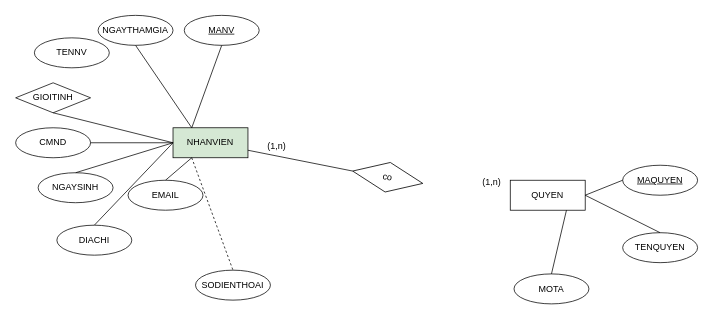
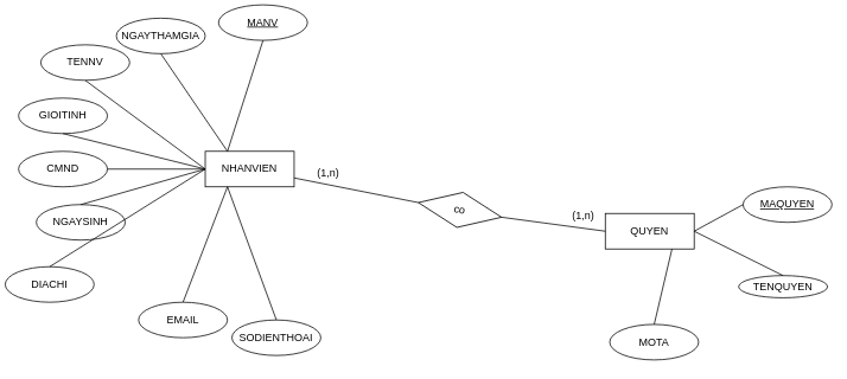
- <mxCell id="3" value="MANV" style="ellipse;whiteSpace=wrap;html=1;align=center;fontStyle=4;" vertex="1" parent="1"><mxGeometry x="245" y="20" width="100" height="40" as="geometry" /></mxCell>
+ <mxCell id="3" value="MANV" style="ellipse;whiteSpace=wrap;html=1;align=center;fontStyle=4;" vertex="1" parent="1"><mxGeometry x="245" y="5" width="100" height="40" as="geometry" /></mxCell>
- <mxCell id="5" value="GIOITINH" style="rhombus;whiteSpace=wrap;html=1;align=center;" vertex="1" parent="1"><mxGeometry x="20" y="110" width="100" height="40" as="geometry" /></mxCell>
+ <mxCell id="5" value="GIOITINH" style="ellipse;whiteSpace=wrap;html=1;align=center;" vertex="1" parent="1"><mxGeometry x="20" y="110" width="100" height="40" as="geometry" /></mxCell>
+ <mxCell id="14" value="" style="endArrow=none;html=1;rounded=0;strokeColor=#000000;exitX=0;exitY=0.5;exitDx=0;exitDy=0;entryX=0.5;entryY=1;entryDx=0;entryDy=0;" edge="1" parent="1" source="2" target="4"><mxGeometry width="50" height="50" relative="1" as="geometry"><mxPoint x="370" y="180" as="sourcePoint" /><mxPoint x="420" y="130" as="targetPoint" /></mxGeometry></mxCell>
- <mxCell id="2" value="NHANVIEN" style="whiteSpace=wrap;html=1;align=center;fillColor=#d5e8d4;" vertex="1" parent="1"><mxGeometry x="230" y="170" width="100" height="40" as="geometry" /></mxCell>
+ <mxCell id="2" value="NHANVIEN" style="whiteSpace=wrap;html=1;align=center;" vertex="1" parent="1"><mxGeometry x="230" y="170" width="100" height="40" as="geometry" /></mxCell>
- <mxCell id="22" value="MAQUYEN" style="ellipse;whiteSpace=wrap;html=1;align=center;fontStyle=4;" vertex="1" parent="1"><mxGeometry x="830" y="220" width="100" height="40" as="geometry" /></mxCell>
+ <mxCell id="22" value="MAQUYEN" style="ellipse;whiteSpace=wrap;html=1;align=center;fontStyle=4;" vertex="1" parent="1"><mxGeometry x="835" y="210" width="100" height="40" as="geometry" /></mxCell>
- <mxCell id="7" value="NGAYSINH" style="ellipse;whiteSpace=wrap;html=1;align=center;" vertex="1" parent="1"><mxGeometry x="50" y="230" width="100" height="40" as="geometry" /></mxCell>
+ <mxCell id="7" value="NGAYSINH" style="ellipse;whiteSpace=wrap;html=1;align=center;" vertex="1" parent="1"><mxGeometry x="40" y="230" width="100" height="40" as="geometry" /></mxCell>
+ <mxCell id="30" value="" style="endArrow=none;html=1;rounded=0;strokeColor=#000000;exitX=1;exitY=0.5;exitDx=0;exitDy=0;entryX=0;entryY=0.5;entryDx=0;entryDy=0;" edge="1" parent="1" source="28" target="21"><mxGeometry relative="1" as="geometry"><mxPoint x="420" y="160" as="sourcePoint" /><mxPoint x="580" y="160" as="targetPoint" /></mxGeometry></mxCell>
- <mxCell id="9" value="EMAIL" style="ellipse;whiteSpace=wrap;html=1;align=center;" vertex="1" parent="1"><mxGeometry x="170" y="240" width="100" height="40" as="geometry" /></mxCell>
+ <mxCell id="9" value="EMAIL" style="ellipse;whiteSpace=wrap;html=1;align=center;" vertex="1" parent="1"><mxGeometry x="155" y="340" width="100" height="40" as="geometry" /></mxCell>
- <mxCell id="20" value="" style="endArrow=none;html=1;rounded=0;strokeColor=#000000;exitX=0.25;exitY=1;exitDx=0;exitDy=0;entryX=0.5;entryY=0;entryDx=0;entryDy=0;dashed=1;" edge="1" parent="1" source="2" target="8"><mxGeometry width="50" height="50" relative="1" as="geometry"><mxPoint x="370" y="180" as="sourcePoint" /><mxPoint x="420" y="130" as="targetPoint" /></mxGeometry></mxCell>
+ <mxCell id="20" value="" style="endArrow=none;html=1;rounded=0;strokeColor=#000000;exitX=0.25;exitY=1;exitDx=0;exitDy=0;entryX=0.5;entryY=0;entryDx=0;entryDy=0;" edge="1" parent="1" source="2" target="8"><mxGeometry width="50" height="50" relative="1" as="geometry"><mxPoint x="370" y="180" as="sourcePoint" /><mxPoint x="420" y="130" as="targetPoint" /></mxGeometry></mxCell>
- <mxCell id="10" value="DIACHI" style="ellipse;whiteSpace=wrap;html=1;align=center;" vertex="1" parent="1"><mxGeometry x="75" y="300" width="100" height="40" as="geometry" /></mxCell>
+ <mxCell id="10" value="DIACHI" style="ellipse;whiteSpace=wrap;html=1;align=center;" vertex="1" parent="1"><mxGeometry x="5" y="300" width="100" height="40" as="geometry" /></mxCell>
- <mxCell id="23" value="TENQUYEN" style="ellipse;whiteSpace=wrap;html=1;align=center;" vertex="1" parent="1"><mxGeometry x="830" y="310" width="100" height="40" as="geometry" /></mxCell>
+ <mxCell id="23" value="TENQUYEN" style="ellipse;whiteSpace=wrap;html=1;align=center;" vertex="1" parent="1"><mxGeometry x="830" y="310" width="100" height="25" as="geometry" /></mxCell>
